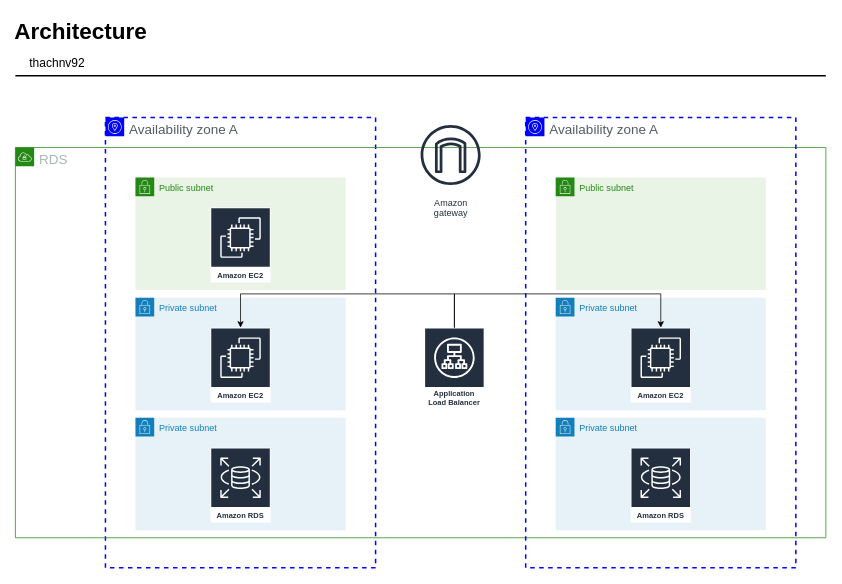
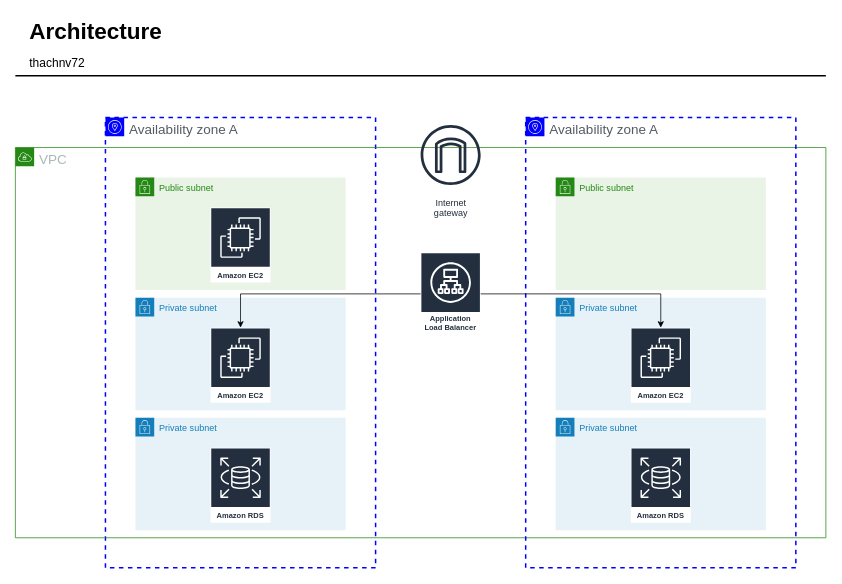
- <mxCell id="2" value="Architecture" style="text;html=1;resizable=0;points=[];autosize=1;align=left;verticalAlign=top;spacingTop=-4;fontSize=30;fontStyle=1" parent="1" vertex="1"><mxGeometry x="16.5" y="20.5" width="190" height="40" as="geometry" /></mxCell>
+ <mxCell id="2" value="Architecture" style="text;html=1;resizable=0;points=[];autosize=1;align=left;verticalAlign=top;spacingTop=-4;fontSize=30;fontStyle=1" parent="1" vertex="1"><mxGeometry x="36.5" y="20.5" width="190" height="40" as="geometry" /></mxCell>
- <mxCell id="3" value="thachnv92" style="text;html=1;resizable=0;points=[];autosize=1;align=left;verticalAlign=top;spacingTop=-4;fontSize=16;" parent="1" vertex="1"><mxGeometry x="36.5" y="70.5" width="90" height="20" as="geometry" /></mxCell>
+ <mxCell id="3" value="thachnv72" style="text;html=1;resizable=0;points=[];autosize=1;align=left;verticalAlign=top;spacingTop=-4;fontSize=16;" parent="1" vertex="1"><mxGeometry x="36.5" y="70.5" width="90" height="20" as="geometry" /></mxCell>
- <mxCell id="6" value="&lt;font style=&quot;font-size: 18px&quot;&gt;RDS&lt;/font&gt;" style="points=[[0,0],[0.25,0],[0.5,0],[0.75,0],[1,0],[1,0.25],[1,0.5],[1,0.75],[1,1],[0.75,1],[0.5,1],[0.25,1],[0,1],[0,0.75],[0,0.5],[0,0.25]];outlineConnect=0;gradientColor=none;html=1;whiteSpace=wrap;fontSize=12;fontStyle=0;container=1;pointerEvents=0;collapsible=0;recursiveResize=0;shape=mxgraph.aws4.group;grIcon=mxgraph.aws4.group_vpc;strokeColor=#248814;fillColor=none;verticalAlign=top;align=left;spacingLeft=30;fontColor=#AAB7B8;dashed=0;" vertex="1" parent="1"><mxGeometry x="20" y="196" width="1080" height="520" as="geometry" /></mxCell>
+ <mxCell id="6" value="&lt;font style=&quot;font-size: 18px&quot;&gt;VPC&lt;/font&gt;" style="points=[[0,0],[0.25,0],[0.5,0],[0.75,0],[1,0],[1,0.25],[1,0.5],[1,0.75],[1,1],[0.75,1],[0.5,1],[0.25,1],[0,1],[0,0.75],[0,0.5],[0,0.25]];outlineConnect=0;gradientColor=none;html=1;whiteSpace=wrap;fontSize=12;fontStyle=0;container=1;pointerEvents=0;collapsible=0;recursiveResize=0;shape=mxgraph.aws4.group;grIcon=mxgraph.aws4.group_vpc;strokeColor=#248814;fillColor=none;verticalAlign=top;align=left;spacingLeft=30;fontColor=#AAB7B8;dashed=0;" vertex="1" parent="1"><mxGeometry x="20" y="196" width="1080" height="520" as="geometry" /></mxCell>
- <mxCell id="17" value="Amazon&#10;gateway" style="sketch=0;outlineConnect=0;fontColor=#232F3E;gradientColor=none;strokeColor=#232F3E;fillColor=none;dashed=0;verticalLabelPosition=bottom;verticalAlign=top;align=center;html=1;fontSize=12;fontStyle=0;aspect=fixed;shape=mxgraph.aws4.resourceIcon;resIcon=mxgraph.aws4.internet_gateway;shadow=0;" vertex="1" parent="1"><mxGeometry x="550" y="156" width="100" height="100" as="geometry" /></mxCell>
+ <mxCell id="17" value="Internet&#10;gateway" style="sketch=0;outlineConnect=0;fontColor=#232F3E;gradientColor=none;strokeColor=#232F3E;fillColor=none;dashed=0;verticalLabelPosition=bottom;verticalAlign=top;align=center;html=1;fontSize=12;fontStyle=0;aspect=fixed;shape=mxgraph.aws4.resourceIcon;resIcon=mxgraph.aws4.internet_gateway;shadow=0;" vertex="1" parent="1"><mxGeometry x="550" y="156" width="100" height="100" as="geometry" /></mxCell>
- <mxCell id="15" value="Application Load Balancer" style="sketch=0;outlineConnect=0;fontColor=#232F3E;gradientColor=none;strokeColor=#ffffff;fillColor=#232F3E;dashed=0;verticalLabelPosition=middle;verticalAlign=bottom;align=center;html=1;whiteSpace=wrap;fontSize=10;fontStyle=1;spacing=3;shape=mxgraph.aws4.productIcon;prIcon=mxgraph.aws4.application_load_balancer;shadow=0;" vertex="1" parent="6"><mxGeometry x="545" y="240" width="80" height="110" as="geometry" /></mxCell>
+ <mxCell id="15" value="Application Load Balancer" style="sketch=0;outlineConnect=0;fontColor=#232F3E;gradientColor=none;strokeColor=#ffffff;fillColor=#232F3E;dashed=0;verticalLabelPosition=middle;verticalAlign=bottom;align=center;html=1;whiteSpace=wrap;fontSize=10;fontStyle=1;spacing=3;shape=mxgraph.aws4.productIcon;prIcon=mxgraph.aws4.application_load_balancer;shadow=0;" vertex="1" parent="6"><mxGeometry x="540" y="140" width="80" height="110" as="geometry" /></mxCell>
